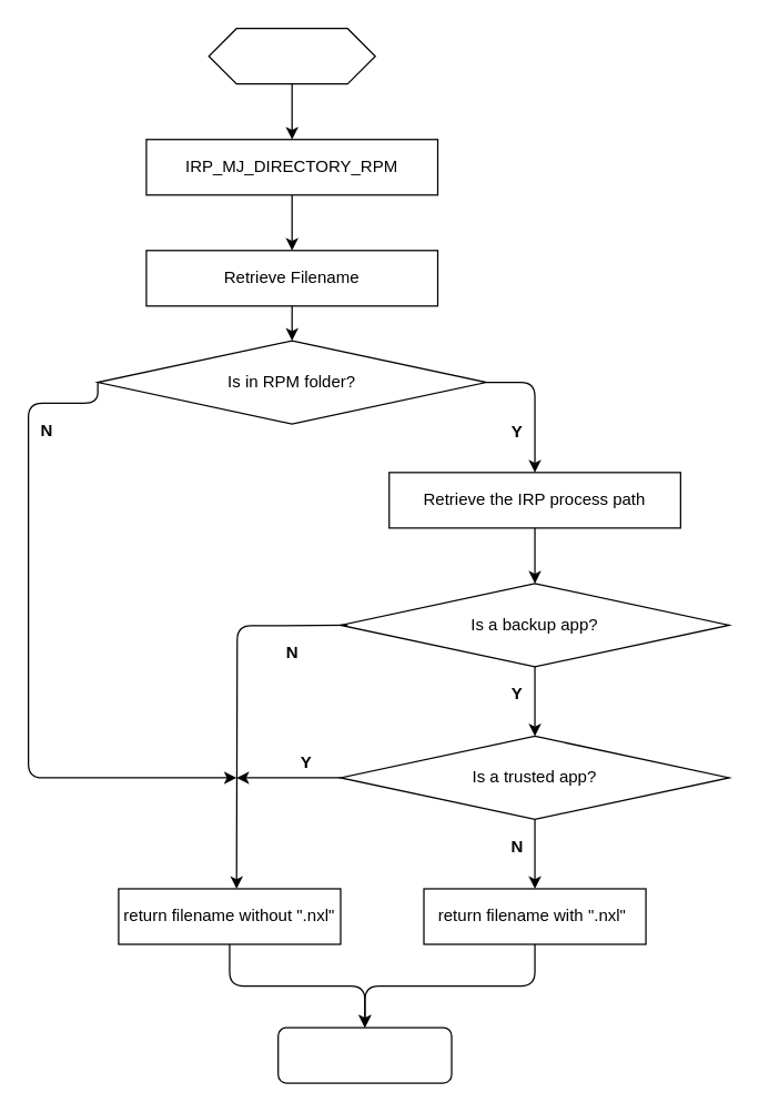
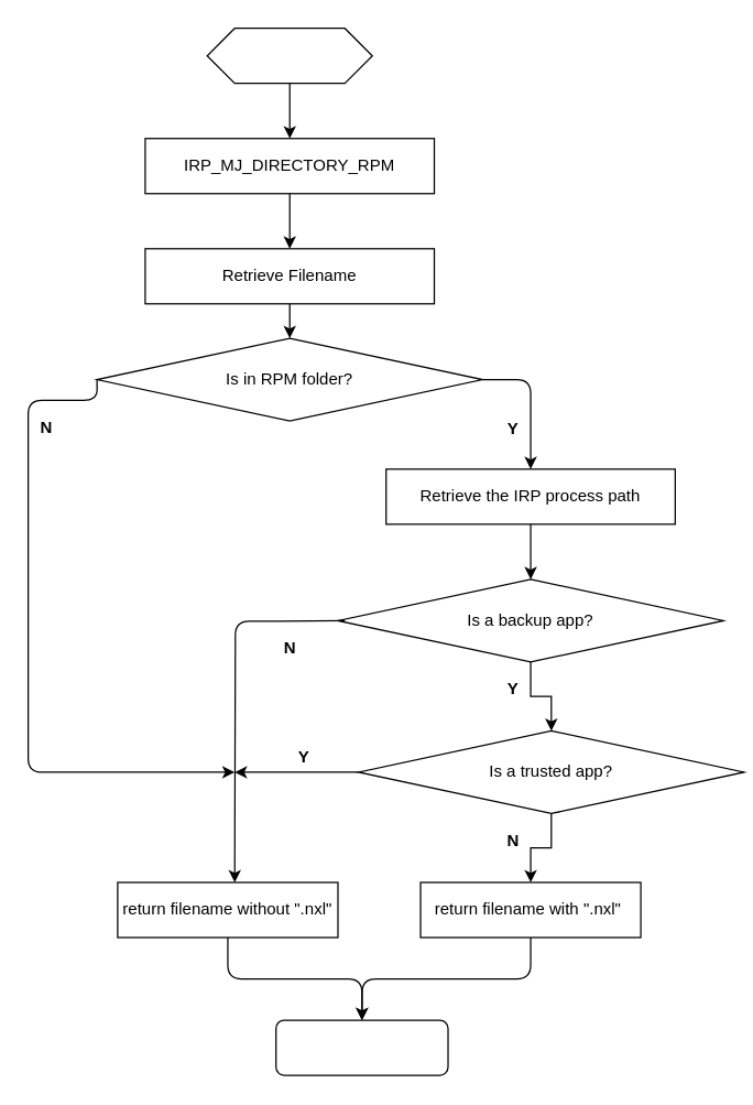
- <mxCell id="24" value="Is a trusted app?" style="rhombus;whiteSpace=wrap;html=1;" vertex="1" parent="1"><mxGeometry x="245" y="530" width="280" height="60" as="geometry" /></mxCell>
+ <mxCell id="24" value="Is a trusted app?" style="rhombus;whiteSpace=wrap;html=1;" vertex="1" parent="1"><mxGeometry x="260" y="530" width="280" height="60" as="geometry" /></mxCell>
